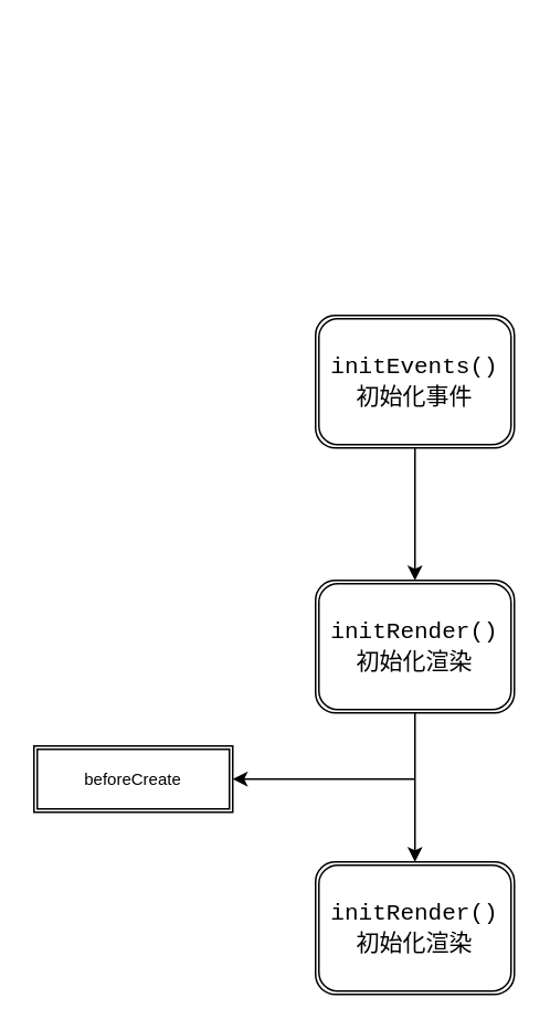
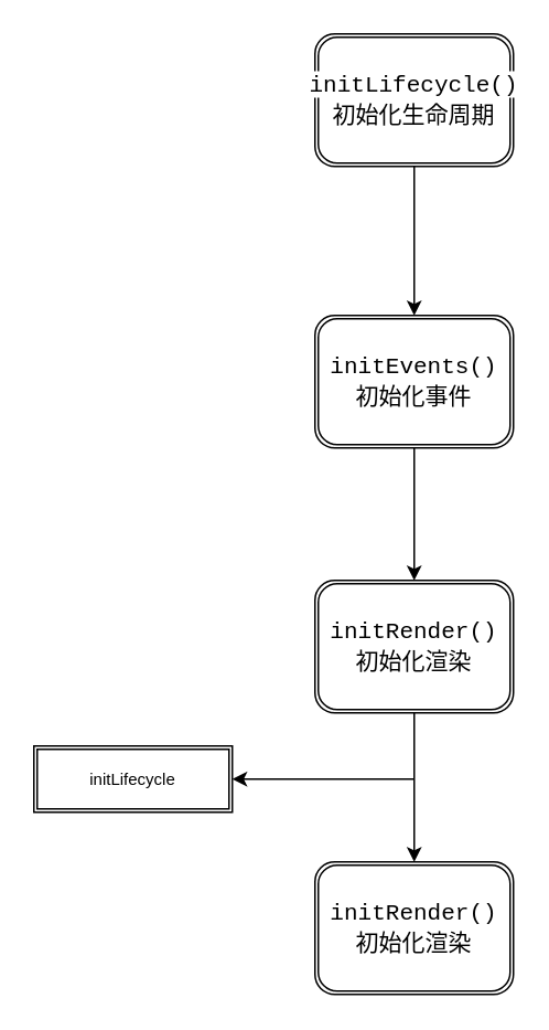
+ <mxCell id="3" value="&lt;div style=&quot;font-family: &amp;#34;consolas&amp;#34; , &amp;#34;courier new&amp;#34; , monospace ; font-size: 14px ; line-height: 19px&quot;&gt;&lt;font style=&quot;background-color: rgb(255 , 255 , 255)&quot;&gt;initLifecycle()&lt;/font&gt;&lt;/div&gt;&lt;div style=&quot;font-family: &amp;#34;consolas&amp;#34; , &amp;#34;courier new&amp;#34; , monospace ; font-size: 14px ; line-height: 19px&quot;&gt;&lt;font style=&quot;background-color: rgb(255 , 255 , 255)&quot;&gt;初始化生命周期&lt;/font&gt;&lt;/div&gt;" style="shape=ext;double=1;rounded=1;whiteSpace=wrap;html=1;" vertex="1" parent="1"><mxGeometry x="190" y="20" width="120" height="80" as="geometry" /></mxCell>
+ <mxCell id="2" style="edgeStyle=none;rounded=0;orthogonalLoop=1;jettySize=auto;html=1;exitX=0.5;exitY=1;exitDx=0;exitDy=0;entryX=0.5;entryY=0;entryDx=0;entryDy=0;" edge="1" parent="1" source="3" target="5"><mxGeometry relative="1" as="geometry" /></mxCell>
- <mxCell id="10" value="&lt;font size=&quot;1&quot;&gt;beforeCreate&lt;/font&gt;" style="shape=ext;double=1;rounded=0;whiteSpace=wrap;html=1;strokeColor=#000000;" vertex="1" parent="1"><mxGeometry x="20" y="450" width="120" height="40" as="geometry" /></mxCell>
+ <mxCell id="10" value="&lt;font size=&quot;1&quot;&gt;initLifecycle&lt;/font&gt;" style="shape=ext;double=1;rounded=0;whiteSpace=wrap;html=1;strokeColor=#000000;" vertex="1" parent="1"><mxGeometry x="20" y="450" width="120" height="40" as="geometry" /></mxCell>
